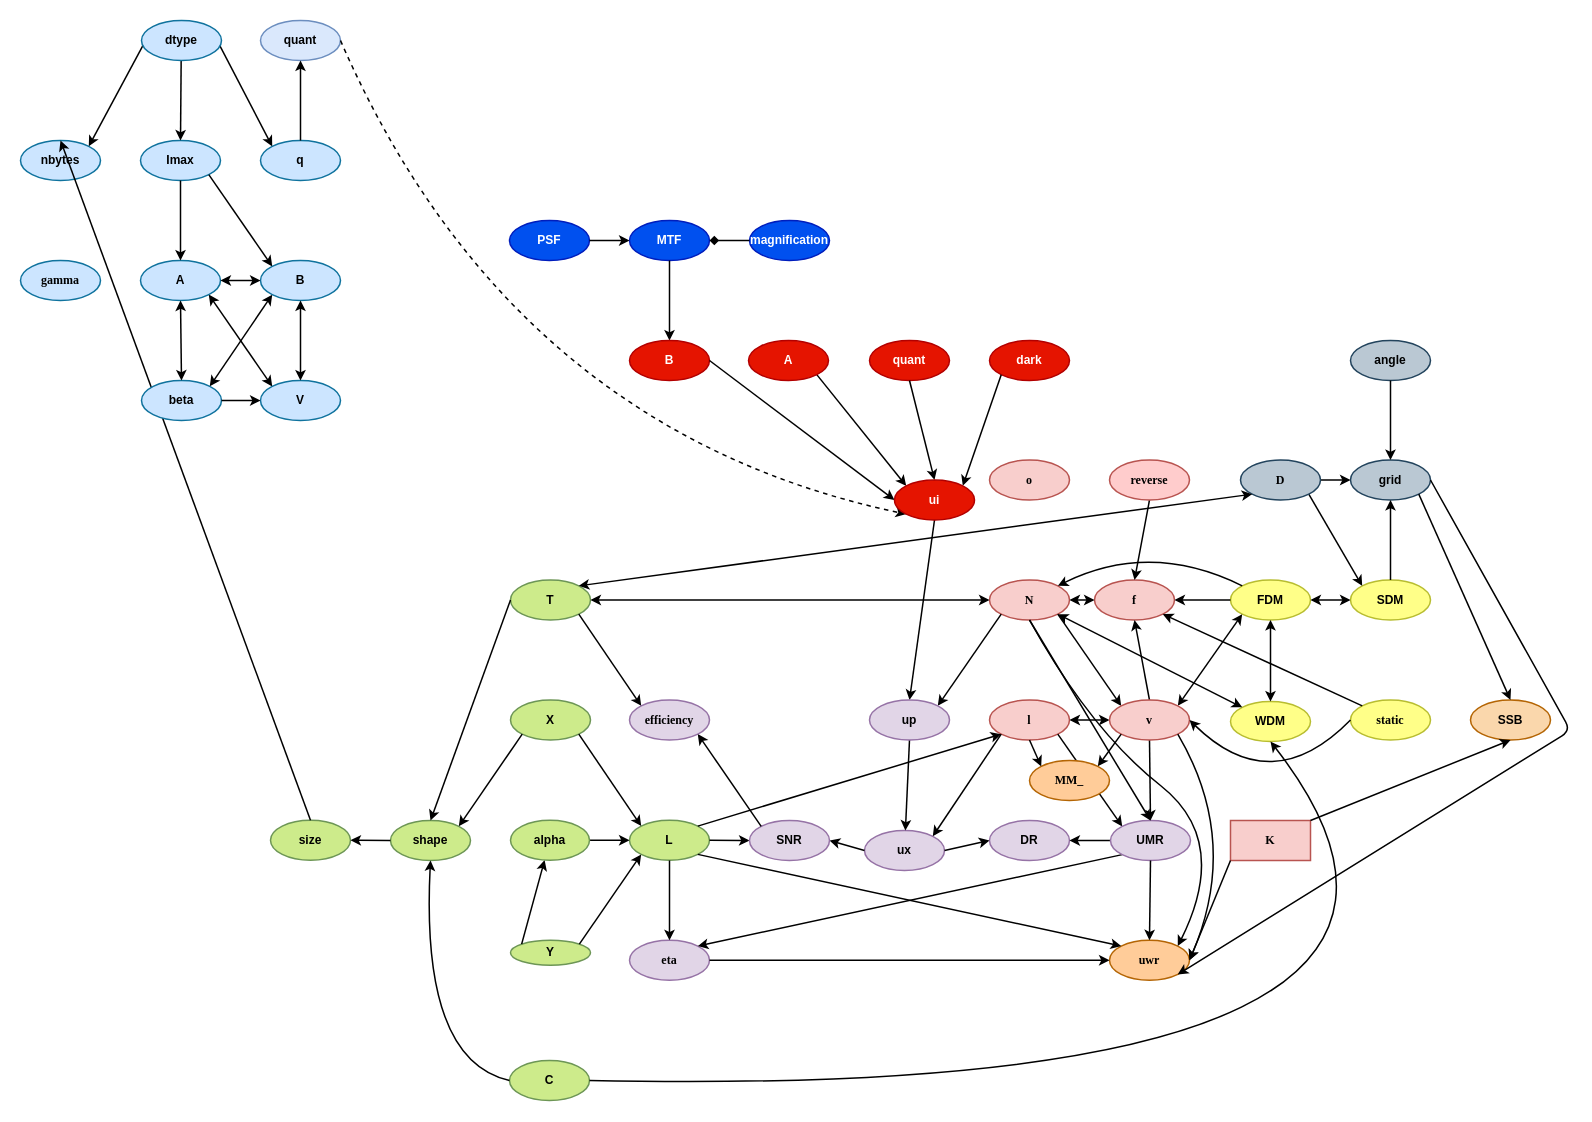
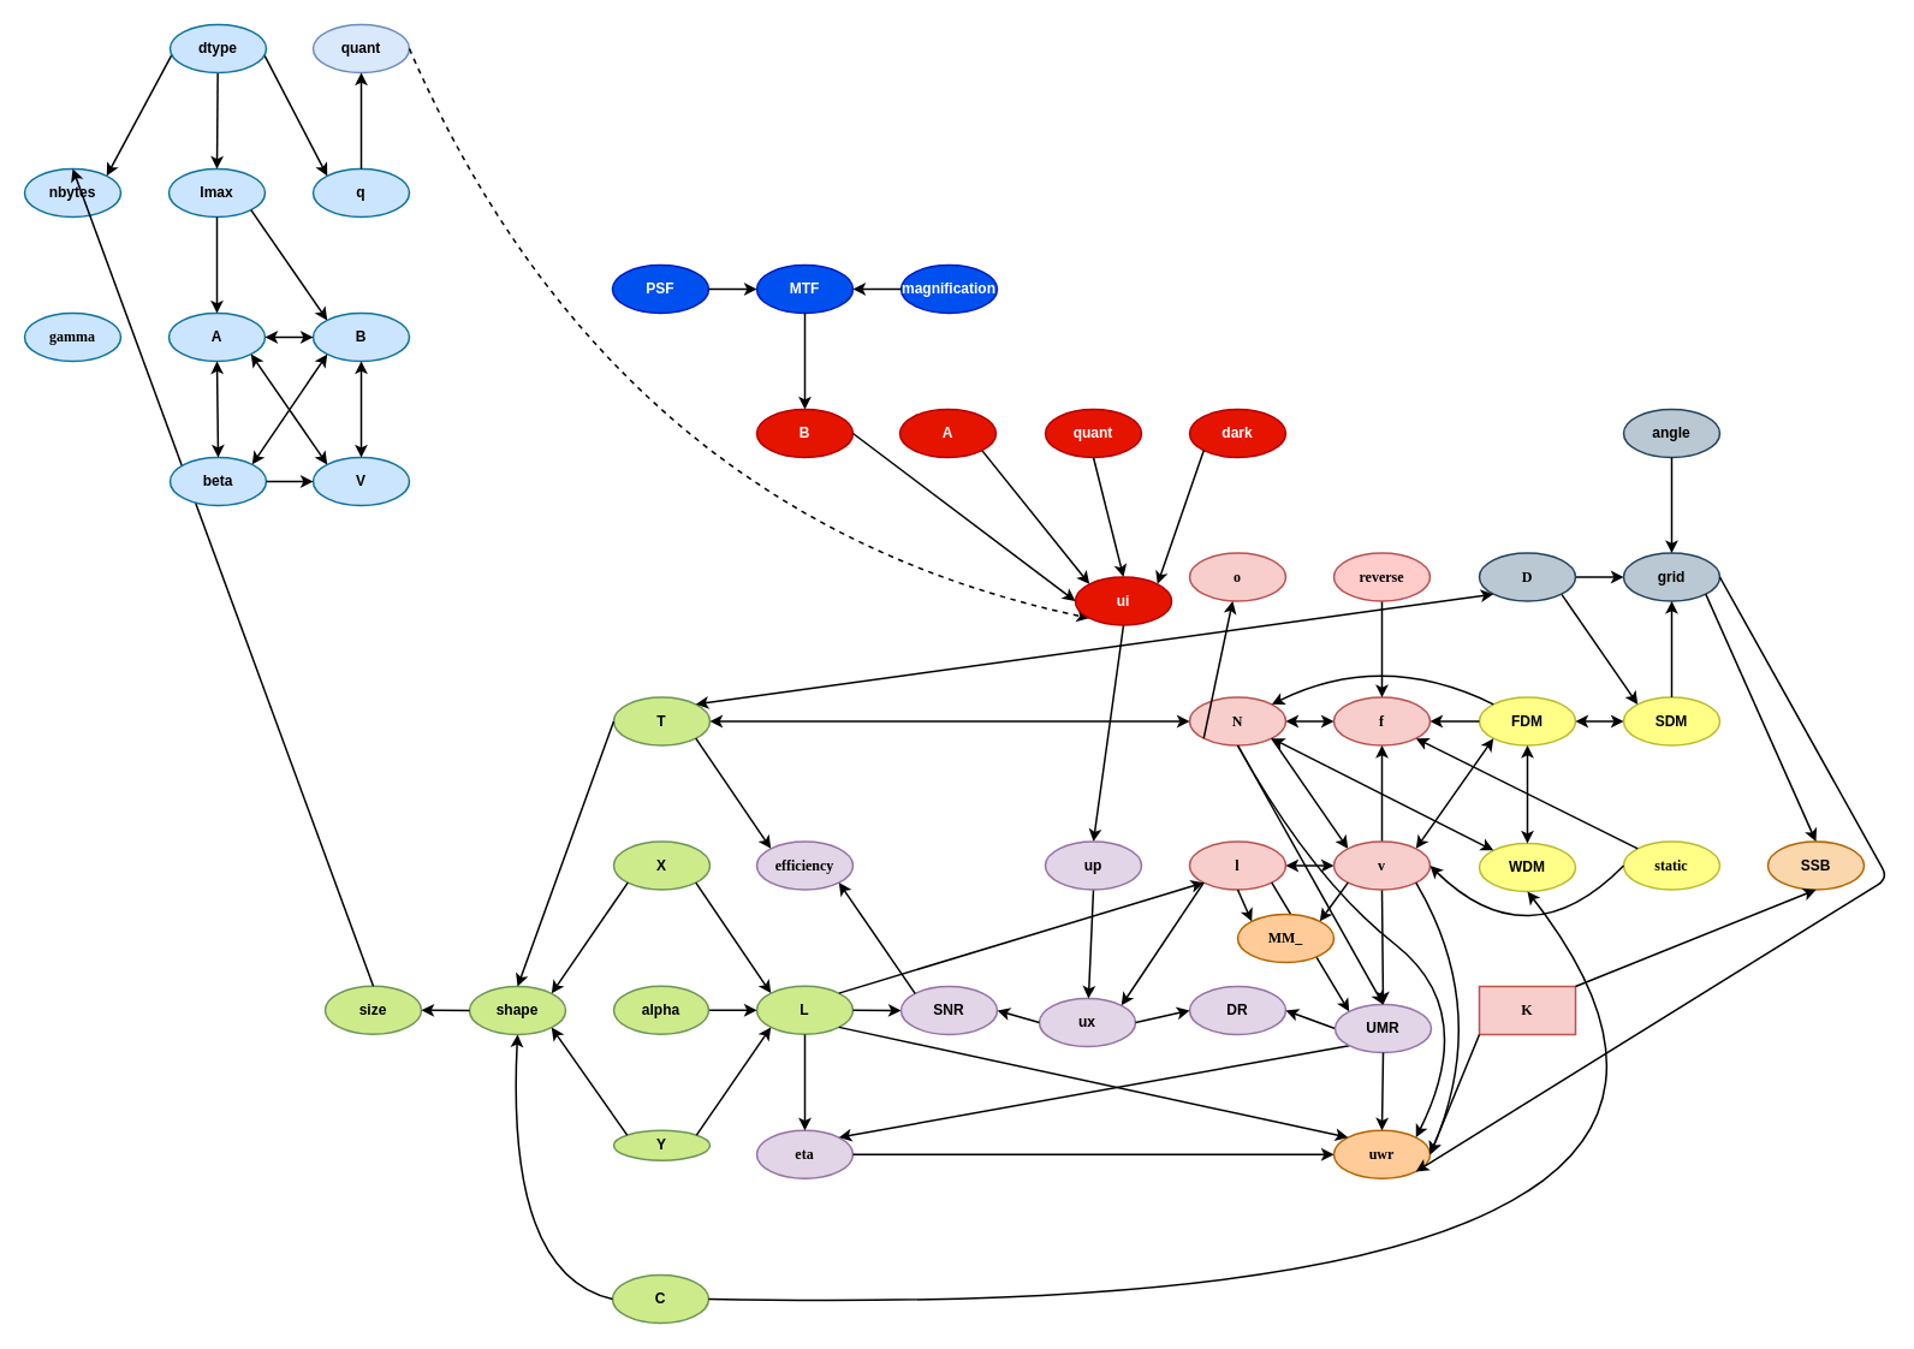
- <mxCell id="78" value="" style="endArrow=diamond;html=1;curved=1;entryX=1;entryY=0.5;entryDx=0;entryDy=0;fontStyle=1;shadow=0;strokeWidth=1.5;labelBorderColor=none;exitX=0;exitY=0.5;exitDx=0;exitDy=0;" parent="1" source="73" target="75" edge="1"><mxGeometry width="50" height="50" relative="1" as="geometry"><mxPoint x="912.716" y="815.858" as="sourcePoint" /><mxPoint x="741" y="510" as="targetPoint" /></mxGeometry></mxCell>
+ <mxCell id="78" value="" style="endArrow=classic;html=1;curved=1;entryX=1;entryY=0.5;entryDx=0;entryDy=0;fontStyle=1;shadow=0;strokeWidth=1.5;labelBorderColor=none;exitX=0;exitY=0.5;exitDx=0;exitDy=0;" parent="1" source="73" target="75" edge="1"><mxGeometry width="50" height="50" relative="1" as="geometry"><mxPoint x="912.716" y="815.858" as="sourcePoint" /><mxPoint x="741" y="510" as="targetPoint" /></mxGeometry></mxCell>
- <mxCell id="99" value="&lt;span&gt;D&lt;/span&gt;" style="ellipse;whiteSpace=wrap;html=1;rounded=0;shadow=0;comic=0;labelBackgroundColor=none;strokeWidth=1.5;fontFamily=Verdana;fontSize=12;align=center;fontStyle=1;fillColor=#bac8d3;strokeColor=#23445D;labelBorderColor=none;" parent="1" vertex="1"><mxGeometry x="1240" y="459.5" width="80" height="40" as="geometry" /></mxCell>
+ <mxCell id="99" value="&lt;span&gt;D&lt;/span&gt;" style="ellipse;whiteSpace=wrap;html=1;rounded=0;shadow=0;comic=0;labelBackgroundColor=none;strokeWidth=1.5;fontFamily=Verdana;fontSize=12;align=center;fontStyle=1;fillColor=#bac8d3;strokeColor=#23445D;labelBorderColor=none;" parent="1" vertex="1"><mxGeometry x="1230" y="459.5" width="80" height="40" as="geometry" /></mxCell>
- <mxCell id="6" value="&lt;span&gt;f&lt;/span&gt;" style="ellipse;whiteSpace=wrap;html=1;rounded=0;shadow=0;comic=0;labelBackgroundColor=none;strokeWidth=1.5;fontFamily=Verdana;fontSize=12;align=center;fontStyle=1;fillColor=#f8cecc;strokeColor=#b85450;labelBorderColor=none;" parent="1" vertex="1"><mxGeometry x="1094" y="579.5" width="80" height="40" as="geometry" /></mxCell>
+ <mxCell id="6" value="&lt;span&gt;f&lt;/span&gt;" style="ellipse;whiteSpace=wrap;html=1;rounded=0;shadow=0;comic=0;labelBackgroundColor=none;strokeWidth=1.5;fontFamily=Verdana;fontSize=12;align=center;fontStyle=1;fillColor=#f8cecc;strokeColor=#b85450;labelBorderColor=none;" parent="1" vertex="1"><mxGeometry x="1109" y="579.5" width="80" height="40" as="geometry" /></mxCell>
- <mxCell id="41" value="" style="endArrow=classic;html=1;curved=1;exitX=0;exitY=1;exitDx=0;exitDy=0;entryX=1;entryY=0;entryDx=0;entryDy=0;fontStyle=1;shadow=0;strokeWidth=1.5;labelBorderColor=none;" parent="1" source="3" target="96" edge="1"><mxGeometry width="50" height="50" relative="1" as="geometry"><mxPoint x="1710" y="570" as="sourcePoint" /><mxPoint x="1760" y="520" as="targetPoint" /></mxGeometry></mxCell>
+ <mxCell id="41" value="" style="endArrow=classic;html=1;curved=1;exitX=0;exitY=1;exitDx=0;exitDy=0;fontStyle=1;shadow=0;strokeWidth=1.5;labelBorderColor=none;" parent="1" source="3" target="2" edge="1"><mxGeometry width="50" height="50" relative="1" as="geometry"><mxPoint x="1710" y="570" as="sourcePoint" /><mxPoint x="1760" y="520" as="targetPoint" /></mxGeometry></mxCell>
- <mxCell id="101" value="UMR" style="ellipse;whiteSpace=wrap;html=1;fontStyle=1;fillColor=#e1d5e7;strokeColor=#9673a6;shadow=0;strokeWidth=1.5;labelBorderColor=none;" parent="1" vertex="1"><mxGeometry x="1110" y="820" width="80" height="40" as="geometry" /></mxCell>
+ <mxCell id="101" value="UMR" style="ellipse;whiteSpace=wrap;html=1;fontStyle=1;fillColor=#e1d5e7;strokeColor=#9673a6;shadow=0;strokeWidth=1.5;labelBorderColor=none;" parent="1" vertex="1"><mxGeometry x="1110" y="835" width="80" height="40" as="geometry" /></mxCell>
- <mxCell id="35" value="" style="endArrow=classic;html=1;curved=1;exitX=0;exitY=0;exitDx=0;exitDy=0;fontStyle=1;shadow=0;strokeWidth=1.5;labelBorderColor=none;" parent="1" source="29" target="94" edge="1"><mxGeometry width="50" height="50" relative="1" as="geometry"><mxPoint x="1850" y="1149.25" as="sourcePoint" /><mxPoint x="1900" y="1099.25" as="targetPoint" /></mxGeometry></mxCell>
+ <mxCell id="35" value="" style="endArrow=classic;html=1;curved=1;exitX=0;exitY=0;exitDx=0;exitDy=0;entryX=1;entryY=1;entryDx=0;entryDy=0;fontStyle=1;shadow=0;strokeWidth=1.5;labelBorderColor=none;" parent="1" source="29" target="27" edge="1"><mxGeometry width="50" height="50" relative="1" as="geometry"><mxPoint x="1850" y="1149.25" as="sourcePoint" /><mxPoint x="1900" y="1099.25" as="targetPoint" /></mxGeometry></mxCell>
